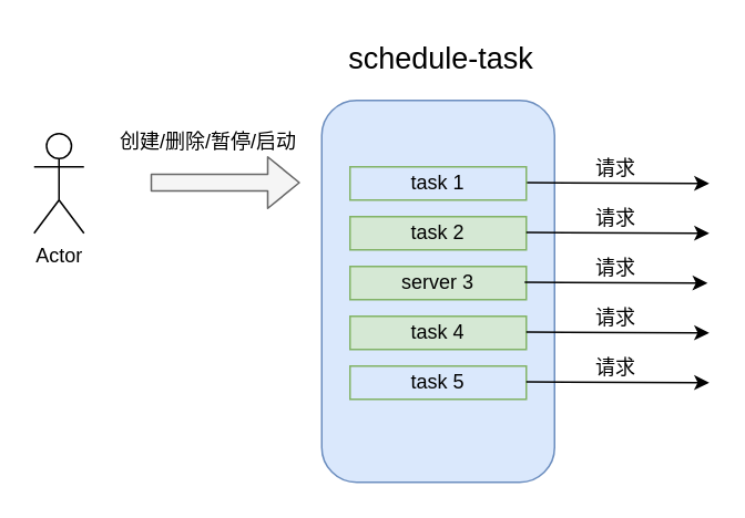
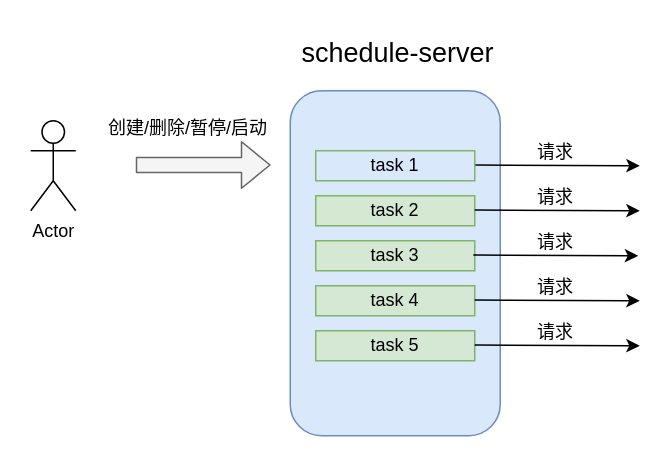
- <mxCell id="3" value="&lt;font style=&quot;font-size: 18px&quot;&gt;schedule-task&lt;/font&gt;" style="text;html=1;strokeColor=none;fillColor=none;align=center;verticalAlign=middle;whiteSpace=wrap;rounded=0;" vertex="1" parent="1"><mxGeometry x="190" y="20" width="150" height="30" as="geometry" /></mxCell>
+ <mxCell id="3" value="&lt;font style=&quot;font-size: 18px&quot;&gt;schedule-server&lt;/font&gt;" style="text;html=1;strokeColor=none;fillColor=none;align=center;verticalAlign=middle;whiteSpace=wrap;rounded=0;" vertex="1" parent="1"><mxGeometry x="190" y="20" width="150" height="30" as="geometry" /></mxCell>
- <mxCell id="9" value="server 3" style="rounded=0;whiteSpace=wrap;html=1;fillColor=#d5e8d4;strokeColor=#82b366;" vertex="1" parent="1"><mxGeometry x="210" y="160" width="106" height="20" as="geometry" /></mxCell>
+ <mxCell id="9" value="task 3" style="rounded=0;whiteSpace=wrap;html=1;fillColor=#d5e8d4;strokeColor=#82b366;" vertex="1" parent="1"><mxGeometry x="210" y="160" width="106" height="20" as="geometry" /></mxCell>
- <mxCell id="11" value="task 5" style="rounded=0;whiteSpace=wrap;html=1;fillColor=#dae8fc;strokeColor=#82b366;" vertex="1" parent="1"><mxGeometry x="210" y="220" width="106" height="20" as="geometry" /></mxCell>
+ <mxCell id="11" value="task 5" style="rounded=0;whiteSpace=wrap;html=1;fillColor=#d5e8d4;strokeColor=#82b366;" vertex="1" parent="1"><mxGeometry x="210" y="220" width="106" height="20" as="geometry" /></mxCell>
